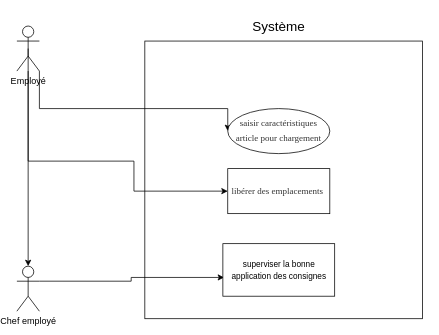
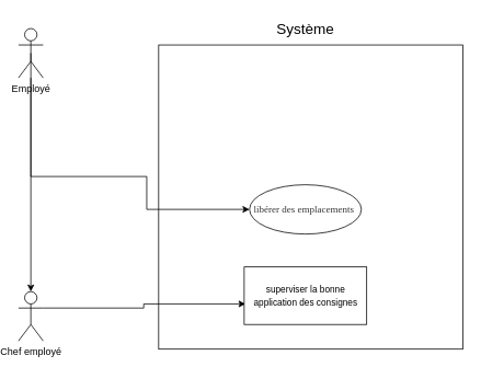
- <mxCell id="4" style="edgeStyle=orthogonalEdgeStyle;rounded=0;orthogonalLoop=1;jettySize=auto;html=1;exitX=1;exitY=1;exitDx=0;exitDy=0;exitPerimeter=0;entryX=0;entryY=0.5;entryDx=0;entryDy=0;fontSize=11;" edge="1" parent="1" source="6" target="10"><mxGeometry relative="1" as="geometry"><Array as="points"><mxPoint x="50" y="144" /><mxPoint x="301" y="144" /></Array></mxGeometry></mxCell>
- <mxCell id="10" value="&lt;span style=&quot;text-align: start; line-height: 17.12px; font-family: &amp;quot;Times New Roman&amp;quot;, serif; color: rgb(51, 51, 51);&quot; lang=&quot;FR&quot;&gt;&lt;font style=&quot;font-size: 12px;&quot;&gt;saisir caractéristiques article pour chargement&lt;/font&gt;&lt;/span&gt;&lt;span style=&quot;font-size: medium; text-align: start;&quot;&gt;&lt;/span&gt;" style="ellipse;whiteSpace=wrap;html=1;" vertex="1" parent="1"><mxGeometry x="301" y="144" width="136" height="60" as="geometry" /></mxCell>
- <mxCell id="11" value="&lt;div style=&quot;text-align: start;&quot;&gt;&lt;span style=&quot;background-color: initial;&quot;&gt;&lt;font face=&quot;Times New Roman, serif&quot; color=&quot;#333333&quot;&gt;libérer des emplacements&amp;nbsp;&lt;/font&gt;&lt;/span&gt;&lt;/div&gt;" style="whiteSpace=wrap;html=1;rounded=0;" vertex="1" parent="1"><mxGeometry x="301" y="224" width="136" height="60" as="geometry" /></mxCell>
+ <mxCell id="11" value="&lt;div style=&quot;text-align: start;&quot;&gt;&lt;span style=&quot;background-color: initial;&quot;&gt;&lt;font face=&quot;Times New Roman, serif&quot; color=&quot;#333333&quot;&gt;libérer des emplacements&amp;nbsp;&lt;/font&gt;&lt;/span&gt;&lt;/div&gt;" style="ellipse;whiteSpace=wrap;html=1;" vertex="1" parent="1"><mxGeometry x="301" y="224" width="136" height="60" as="geometry" /></mxCell>
